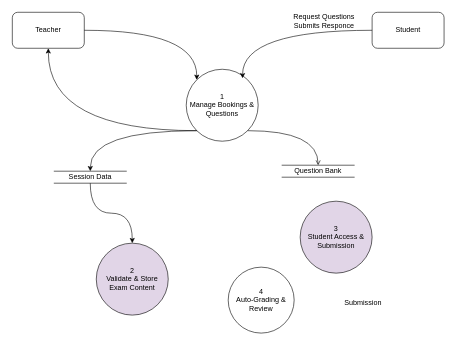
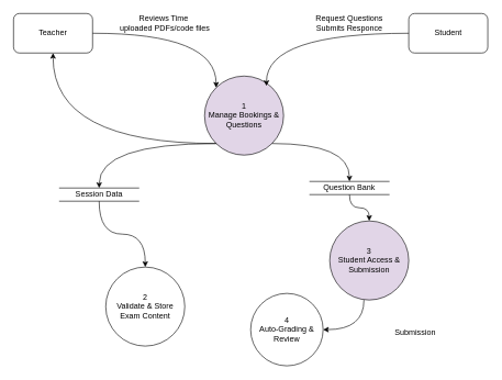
+ <mxCell id="11" value="Reviews Time&amp;nbsp;&lt;div&gt;&lt;div&gt;uploaded PDFs/code files&lt;/div&gt;&lt;/div&gt;" style="text;html=1;align=center;verticalAlign=middle;whiteSpace=wrap;rounded=0;" parent="1" vertex="1"><mxGeometry x="165" y="20" width="170" height="30" as="geometry" /></mxCell>
- <mxCell id="12" value="Request Questions&lt;div&gt;Submits Responce&lt;/div&gt;" style="text;html=1;align=center;verticalAlign=middle;whiteSpace=wrap;rounded=0;" parent="1" vertex="1"><mxGeometry x="480" y="20" width="120" height="30" as="geometry" /></mxCell>
+ <mxCell id="12" value="Request Questions&lt;div&gt;Submits Responce&lt;/div&gt;" style="text;html=1;align=center;verticalAlign=middle;whiteSpace=wrap;rounded=0;" parent="1" vertex="1"><mxGeometry x="470" y="20" width="120" height="30" as="geometry" /></mxCell>
- <mxCell id="4" value="&lt;div&gt;1&lt;/div&gt;Manage Bookings &amp;amp; Questions" style="ellipse;whiteSpace=wrap;html=1;aspect=fixed;" parent="1" vertex="1"><mxGeometry x="310" y="115" width="120" height="120" as="geometry" /></mxCell>
+ <mxCell id="4" value="&lt;div&gt;1&lt;/div&gt;Manage Bookings &amp;amp; Questions" style="ellipse;whiteSpace=wrap;html=1;aspect=fixed;fillColor=#e1d5e7;" parent="1" vertex="1"><mxGeometry x="310" y="115" width="120" height="120" as="geometry" /></mxCell>
- <mxCell id="18" value="" style="curved=1;endArrow=open;html=1;rounded=0;edgeStyle=orthogonalEdgeStyle;exitX=1;exitY=1;exitDx=0;exitDy=0;entryX=0.5;entryY=0;entryDx=0;entryDy=0;" parent="1" source="4" target="19" edge="1"><mxGeometry width="50" height="50" relative="1" as="geometry"><mxPoint x="412" y="217" as="sourcePoint" /><mxPoint x="570" y="295" as="targetPoint" /></mxGeometry></mxCell>
+ <mxCell id="18" value="" style="curved=1;endArrow=classic;html=1;rounded=0;edgeStyle=orthogonalEdgeStyle;exitX=1;exitY=1;exitDx=0;exitDy=0;entryX=0.5;entryY=0;entryDx=0;entryDy=0;" parent="1" source="4" target="19" edge="1"><mxGeometry width="50" height="50" relative="1" as="geometry"><mxPoint x="412" y="217" as="sourcePoint" /><mxPoint x="570" y="295" as="targetPoint" /></mxGeometry></mxCell>
+ <mxCell id="14" value="" style="curved=1;endArrow=classic;html=1;rounded=0;edgeStyle=orthogonalEdgeStyle;exitX=0.5;exitY=1;exitDx=0;exitDy=0;entryX=0.5;entryY=0;entryDx=0;entryDy=0;" parent="1" source="19" target="7" edge="1"><mxGeometry width="50" height="50" relative="1" as="geometry"><mxPoint x="-300" y="435" as="sourcePoint" /><mxPoint x="-250" y="385" as="targetPoint" /></mxGeometry></mxCell>
- <mxCell id="5" value="&lt;div&gt;2&lt;/div&gt;Validate &amp;amp; Store Exam Content" style="ellipse;whiteSpace=wrap;html=1;aspect=fixed;fillColor=#e1d5e7;" parent="1" vertex="1"><mxGeometry x="160" y="405" width="120" height="120" as="geometry" /></mxCell>
+ <mxCell id="5" value="&lt;div&gt;2&lt;/div&gt;Validate &amp;amp; Store Exam Content" style="ellipse;whiteSpace=wrap;html=1;aspect=fixed;" parent="1" vertex="1"><mxGeometry x="160" y="405" width="120" height="120" as="geometry" /></mxCell>
+ <mxCell id="15" value="" style="curved=1;endArrow=classic;html=1;rounded=0;edgeStyle=orthogonalEdgeStyle;entryX=1;entryY=0.5;entryDx=0;entryDy=0;exitX=0.433;exitY=1;exitDx=0;exitDy=0;exitPerimeter=0;" parent="1" source="7" target="6" edge="1"><mxGeometry width="50" height="50" relative="1" as="geometry"><mxPoint x="-270" y="415" as="sourcePoint" /><mxPoint x="-220" y="365" as="targetPoint" /></mxGeometry></mxCell>
- <mxCell id="20" value="Submission" style="text;html=1;align=center;verticalAlign=middle;whiteSpace=wrap;rounded=0;" parent="1" vertex="1"><mxGeometry x="560" y="490" width="90" height="30" as="geometry" /></mxCell>
+ <mxCell id="20" value="Submission" style="text;html=1;align=center;verticalAlign=middle;whiteSpace=wrap;rounded=0;" parent="1" vertex="1"><mxGeometry x="585" y="490" width="90" height="30" as="geometry" /></mxCell>
